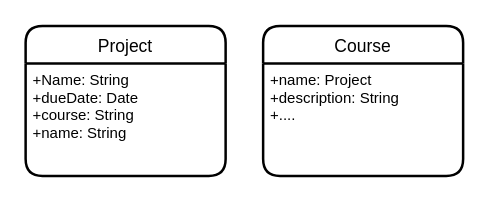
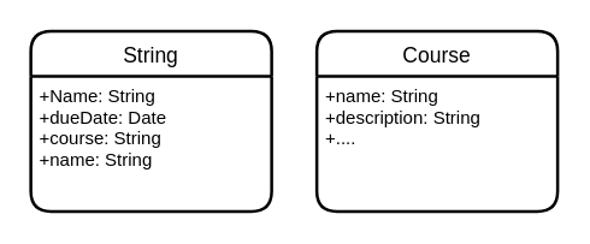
- <mxCell id="2" value="Project" style="swimlane;childLayout=stackLayout;horizontal=1;startSize=30;horizontalStack=0;rounded=1;fontSize=14;fontStyle=0;strokeWidth=2;resizeParent=0;resizeLast=1;shadow=0;dashed=0;align=center;" parent="1" vertex="1"><mxGeometry x="20" y="20" width="160" height="120" as="geometry" /></mxCell>
+ <mxCell id="2" value="String" style="swimlane;childLayout=stackLayout;horizontal=1;startSize=30;horizontalStack=0;rounded=1;fontSize=14;fontStyle=0;strokeWidth=2;resizeParent=0;resizeLast=1;shadow=0;dashed=0;align=center;" parent="1" vertex="1"><mxGeometry x="20" y="20" width="160" height="120" as="geometry" /></mxCell>
- <mxCell id="5" value="+name: Project&#10;+description: String&#10;+...." style="align=left;strokeColor=none;fillColor=none;spacingLeft=4;fontSize=12;verticalAlign=top;resizable=0;rotatable=0;part=1;" vertex="1" parent="4"><mxGeometry y="30" width="160" height="90" as="geometry" /></mxCell>
+ <mxCell id="5" value="+name: String&#10;+description: String&#10;+...." style="align=left;strokeColor=none;fillColor=none;spacingLeft=4;fontSize=12;verticalAlign=top;resizable=0;rotatable=0;part=1;" vertex="1" parent="4"><mxGeometry y="30" width="160" height="90" as="geometry" /></mxCell>
